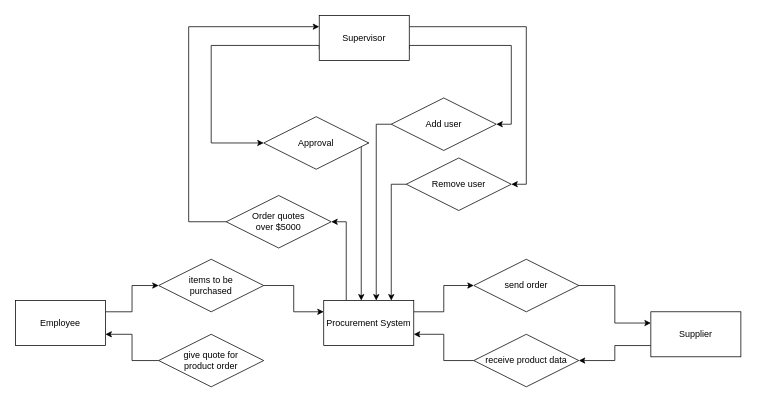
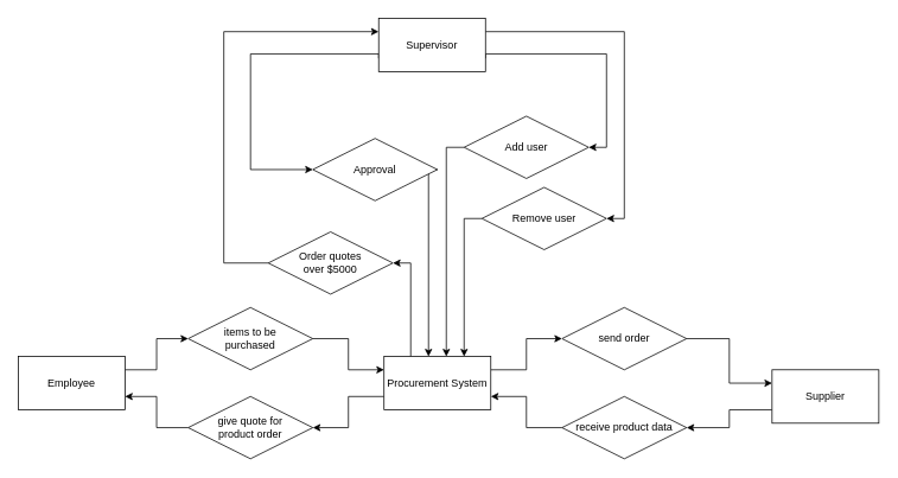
+ <mxCell id="5" style="edgeStyle=orthogonalEdgeStyle;rounded=0;orthogonalLoop=1;jettySize=auto;html=1;exitX=0;exitY=0.75;exitDx=0;exitDy=0;entryX=1;entryY=0.5;entryDx=0;entryDy=0;" edge="1" parent="1" source="7" target="21"><mxGeometry relative="1" as="geometry" /></mxCell>
